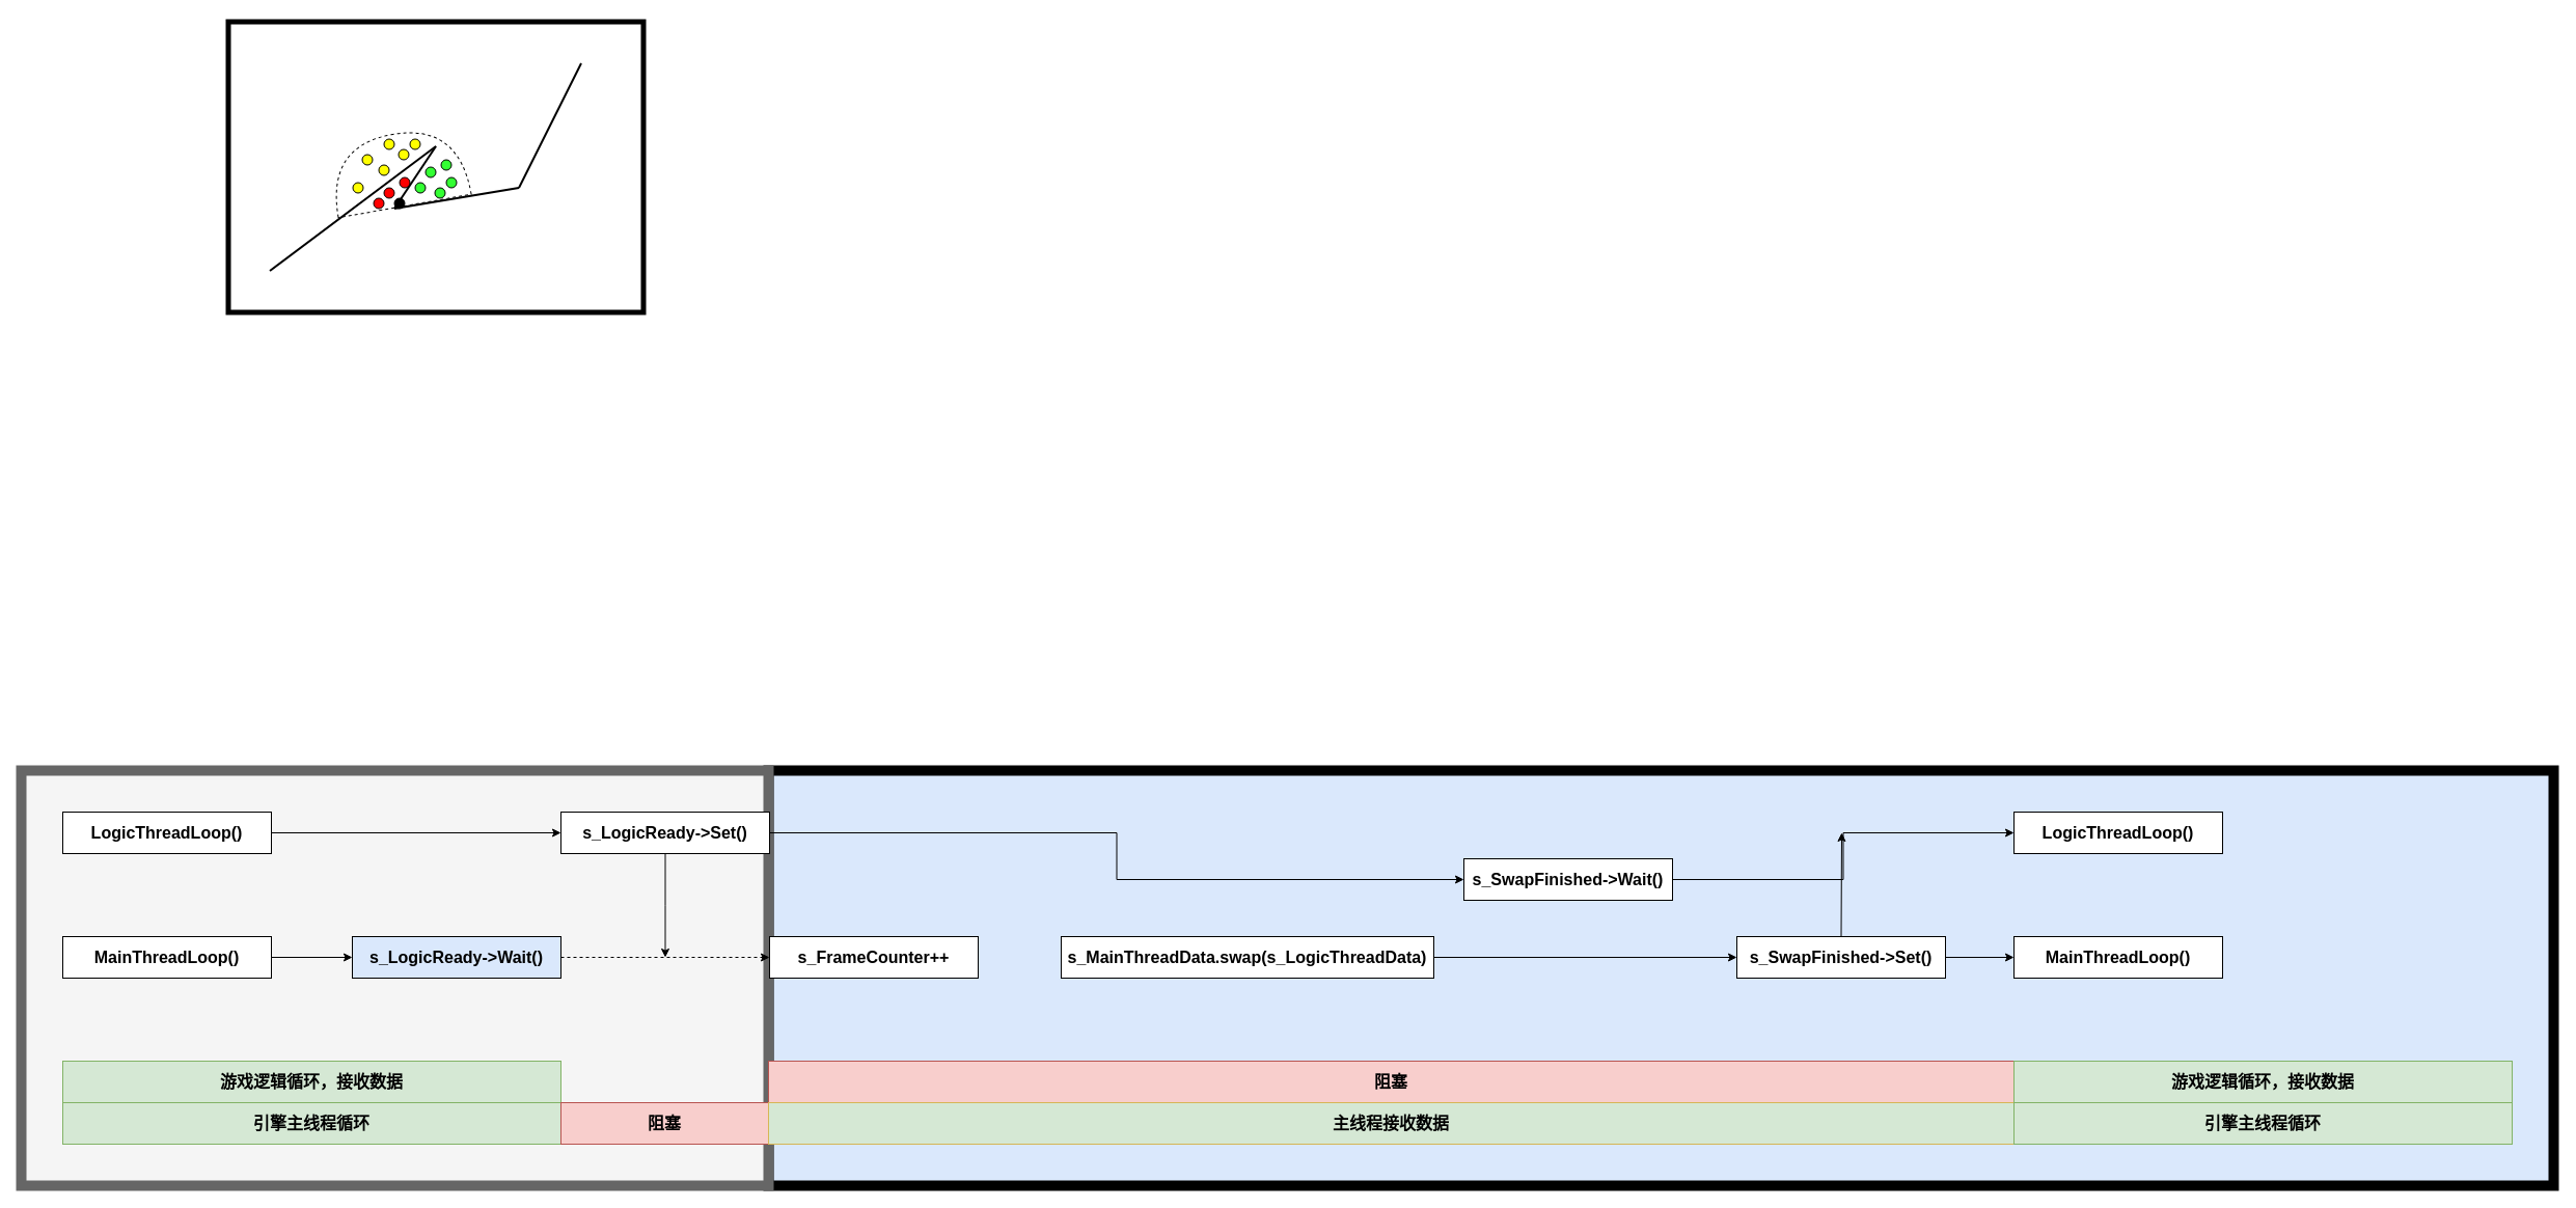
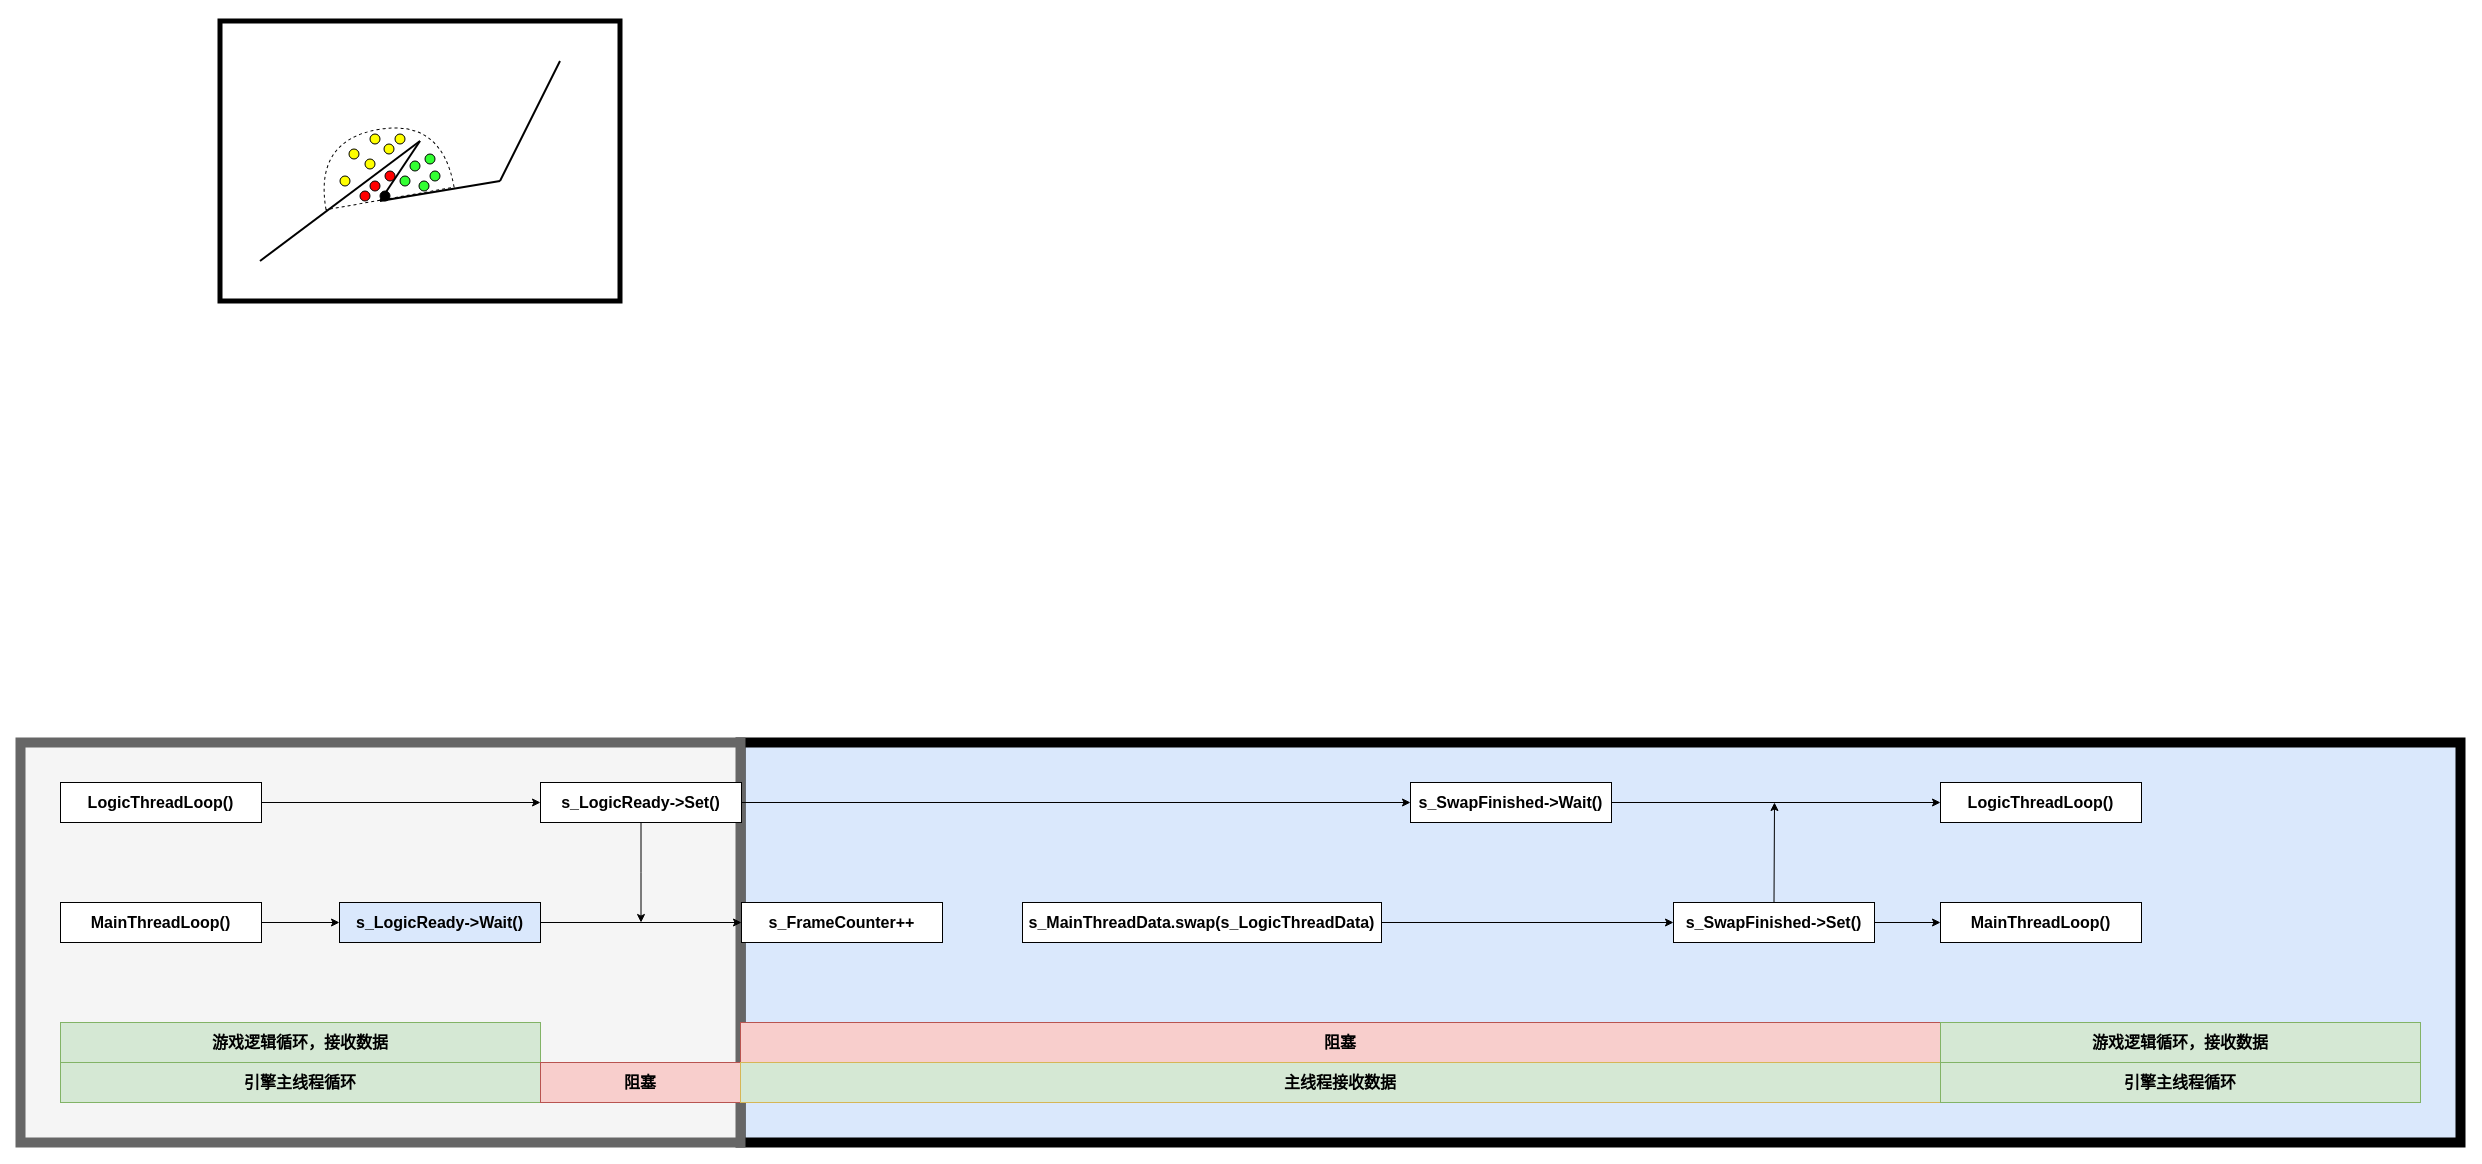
- <mxCell id="36" value="&lt;font style=&quot;font-size: 16px&quot;&gt;&lt;b&gt;s_SwapFinished-&amp;gt;Wait()&lt;/b&gt;&lt;/font&gt;" style="rounded=0;whiteSpace=wrap;html=1;" parent="1" vertex="1"><mxGeometry x="1410" y="827" width="201" height="40" as="geometry" /></mxCell>
+ <mxCell id="36" value="&lt;font style=&quot;font-size: 16px&quot;&gt;&lt;b&gt;s_SwapFinished-&amp;gt;Wait()&lt;/b&gt;&lt;/font&gt;" style="rounded=0;whiteSpace=wrap;html=1;" parent="1" vertex="1"><mxGeometry x="1410" y="782" width="201" height="40" as="geometry" /></mxCell>
- <mxCell id="25" style="edgeStyle=orthogonalEdgeStyle;rounded=0;orthogonalLoop=1;jettySize=auto;html=1;entryX=0;entryY=0.5;entryDx=0;entryDy=0;dashed=1;" parent="1" source="26" target="27" edge="1"><mxGeometry relative="1" as="geometry" /></mxCell>
+ <mxCell id="25" style="edgeStyle=orthogonalEdgeStyle;rounded=0;orthogonalLoop=1;jettySize=auto;html=1;entryX=0;entryY=0.5;entryDx=0;entryDy=0;" parent="1" source="26" target="27" edge="1"><mxGeometry relative="1" as="geometry" /></mxCell>
